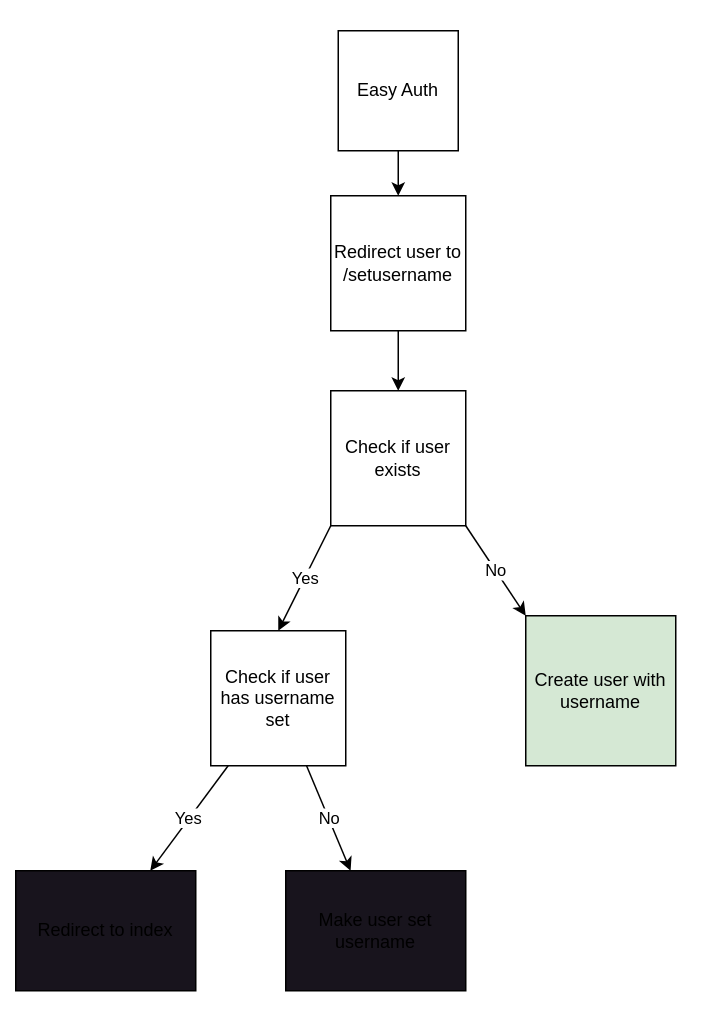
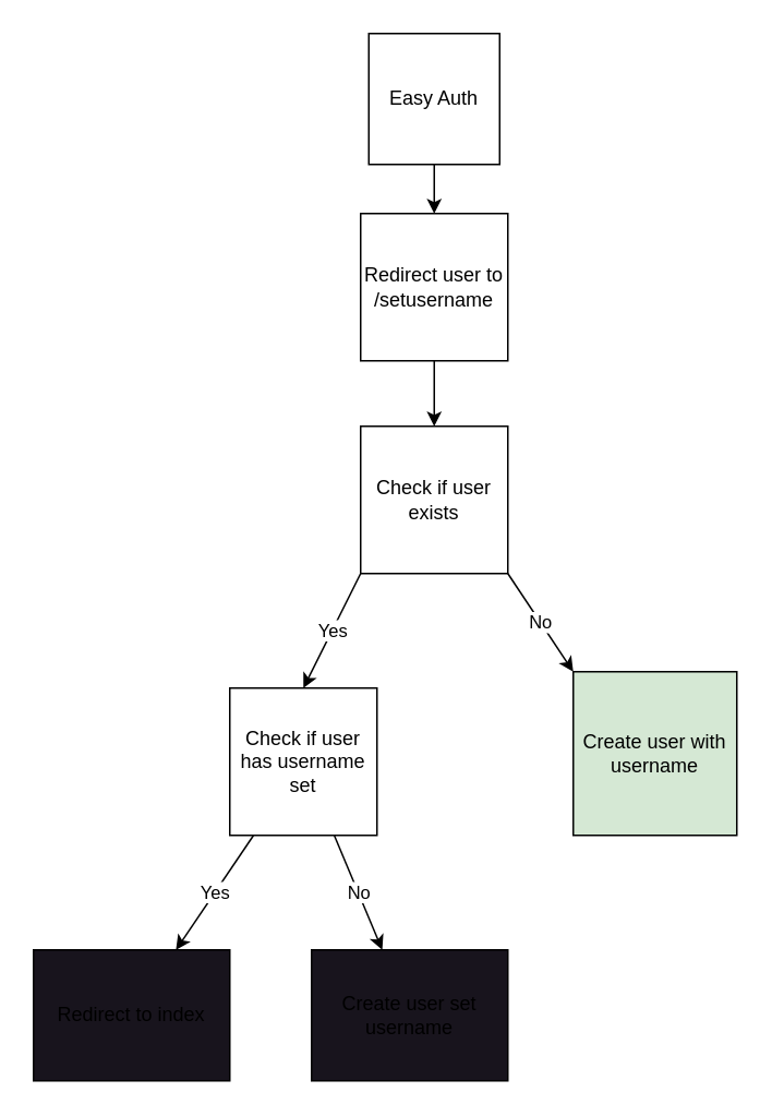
- <mxCell id="9" value="Redirect to index" style="whiteSpace=wrap;html=1;fillColor=rgb(24, 20, 29);" vertex="1" parent="1"><mxGeometry x="10" y="580" width="120" height="80" as="geometry" /></mxCell>
+ <mxCell id="9" value="Redirect to index" style="whiteSpace=wrap;html=1;fillColor=rgb(24, 20, 29);" vertex="1" parent="1"><mxGeometry x="20" y="580" width="120" height="80" as="geometry" /></mxCell>
- <mxCell id="10" value="Make user set username" style="whiteSpace=wrap;html=1;fillColor=rgb(24, 20, 29);" vertex="1" parent="1"><mxGeometry x="190" y="580" width="120" height="80" as="geometry" /></mxCell>
+ <mxCell id="10" value="Create user set username" style="whiteSpace=wrap;html=1;fillColor=rgb(24, 20, 29);" vertex="1" parent="1"><mxGeometry x="190" y="580" width="120" height="80" as="geometry" /></mxCell>
